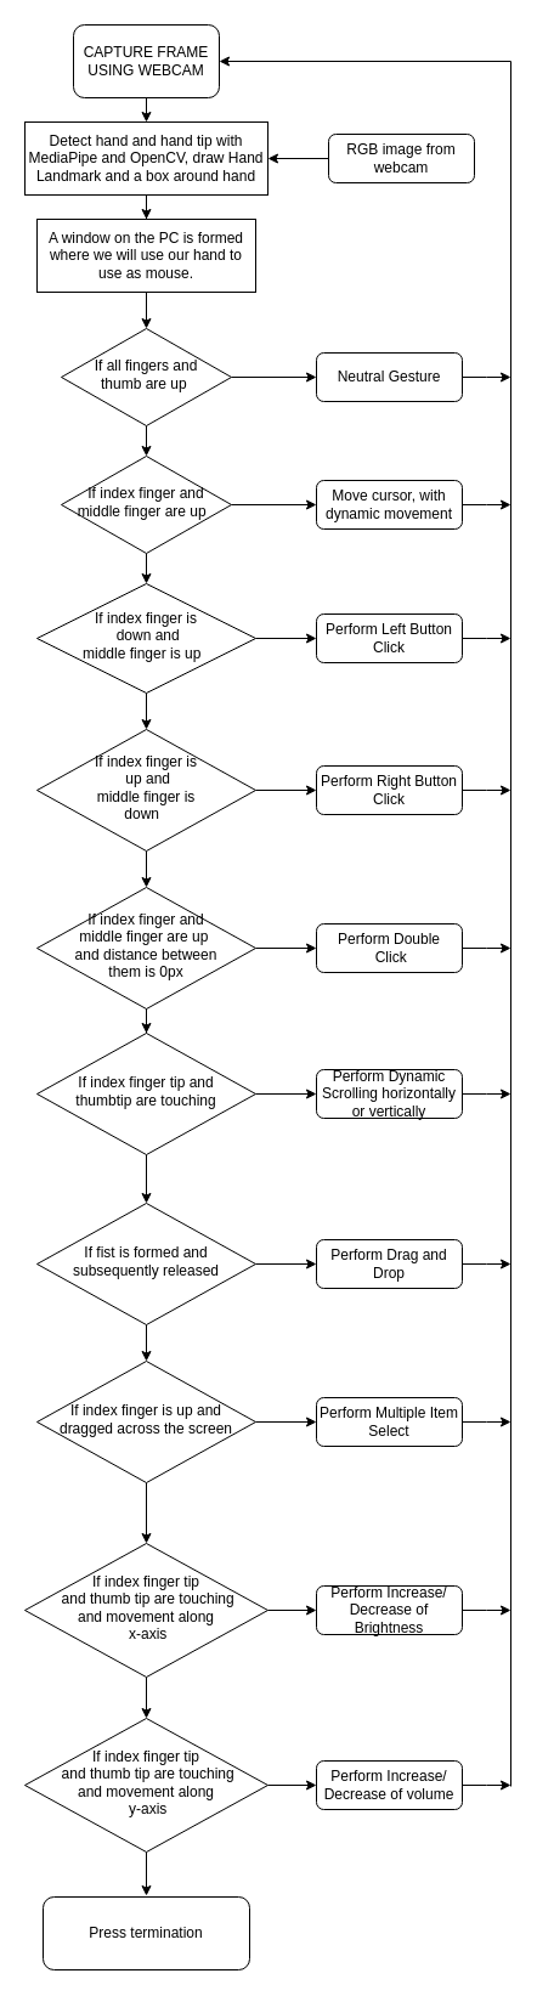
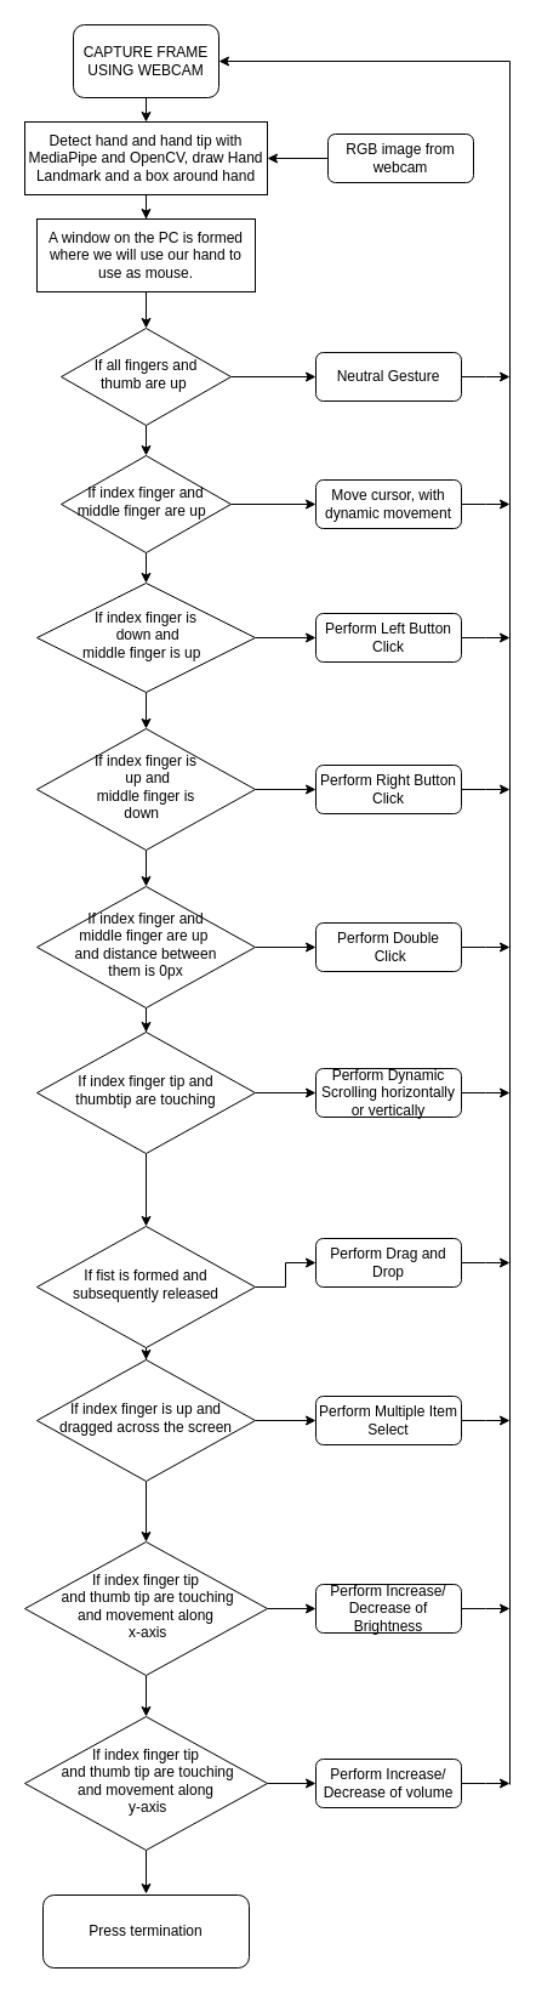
- <mxCell id="42" value="If fist is formed and subsequently released" style="rhombus;whiteSpace=wrap;html=1;shadow=0;fontFamily=Helvetica;fontSize=12;align=center;strokeWidth=1;spacing=6;spacingTop=-4;" vertex="1" parent="1"><mxGeometry x="30" y="990" width="180" height="100" as="geometry" /></mxCell>
+ <mxCell id="42" value="If fist is formed and subsequently released" style="rhombus;whiteSpace=wrap;html=1;shadow=0;fontFamily=Helvetica;fontSize=12;align=center;strokeWidth=1;spacing=6;spacingTop=-4;" vertex="1" parent="1"><mxGeometry x="30" y="1010" width="180" height="100" as="geometry" /></mxCell>
